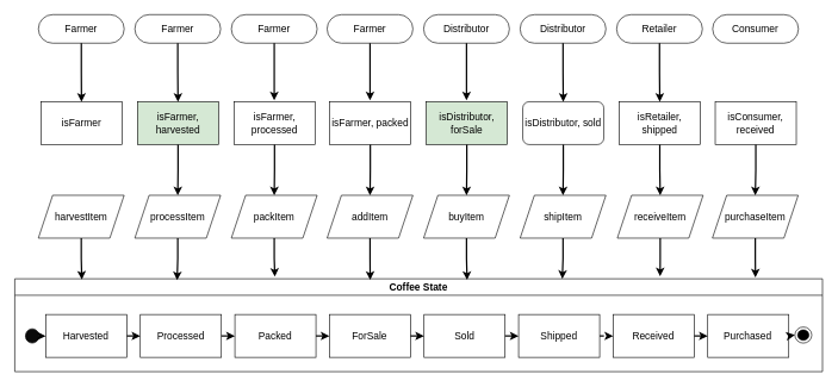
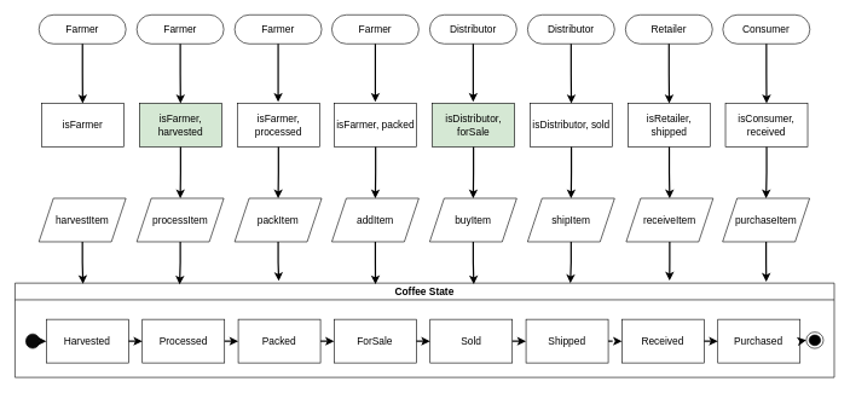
+ <mxCell id="57" style="edgeStyle=orthogonalEdgeStyle;rounded=0;jumpSize=6;orthogonalLoop=1;jettySize=auto;html=1;entryX=0.5;entryY=0;entryDx=0;entryDy=0;strokeWidth=2;fontSize=14;" parent="1" source="31" target="40" edge="1"><mxGeometry relative="1" as="geometry" /></mxCell>
- <mxCell id="38" value="isDistributor, sold" style="whiteSpace=wrap;html=1;fontSize=14;rounded=1;" parent="32" vertex="1"><mxGeometry x="673.999" width="113.402" height="60" as="geometry" /></mxCell>
+ <mxCell id="38" value="isDistributor, sold" style="rounded=0;whiteSpace=wrap;html=1;fontSize=14;" parent="32" vertex="1"><mxGeometry x="673.999" width="113.402" height="60" as="geometry" /></mxCell>
